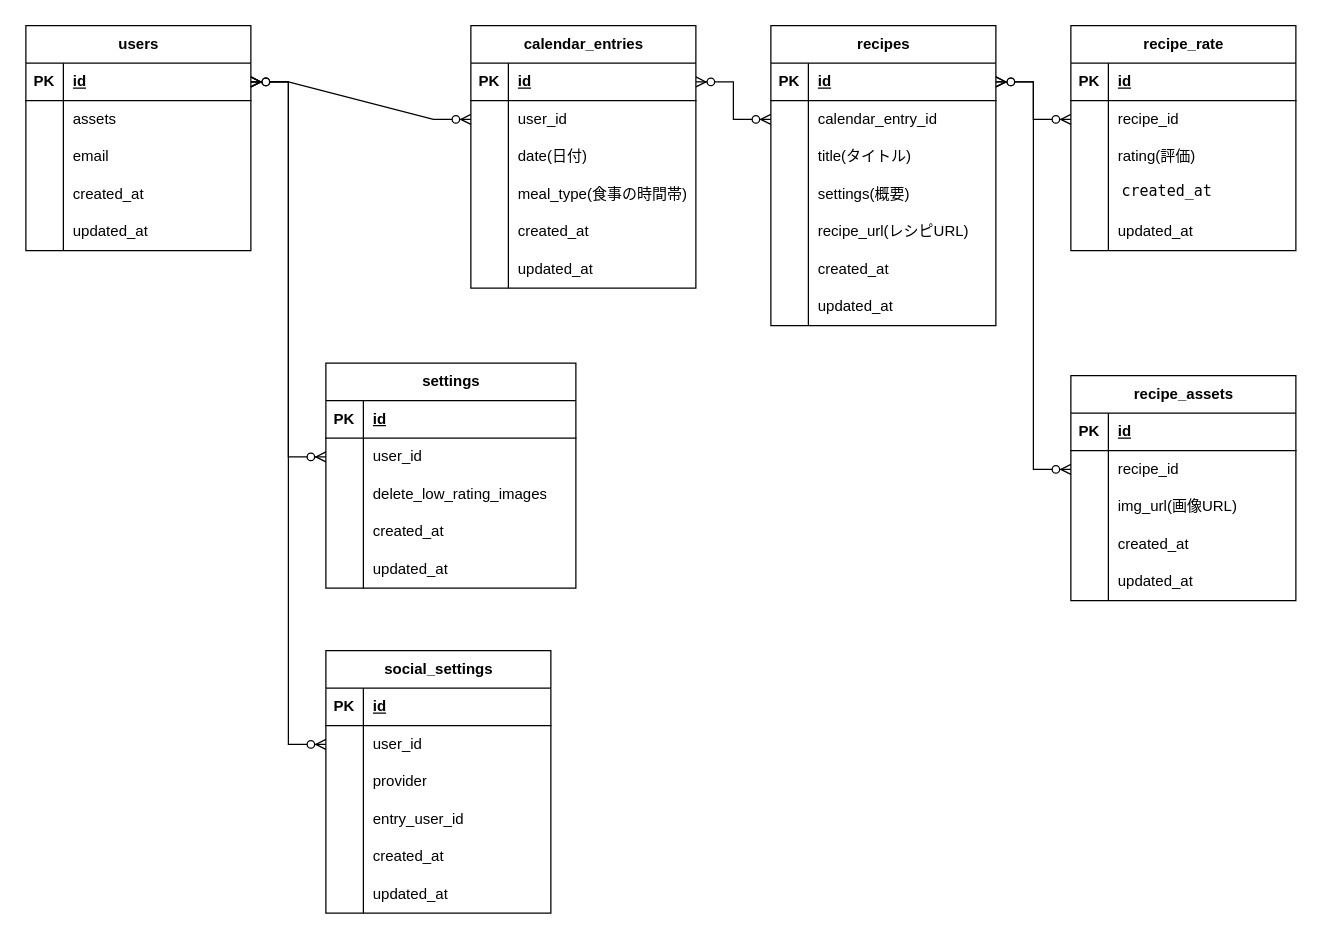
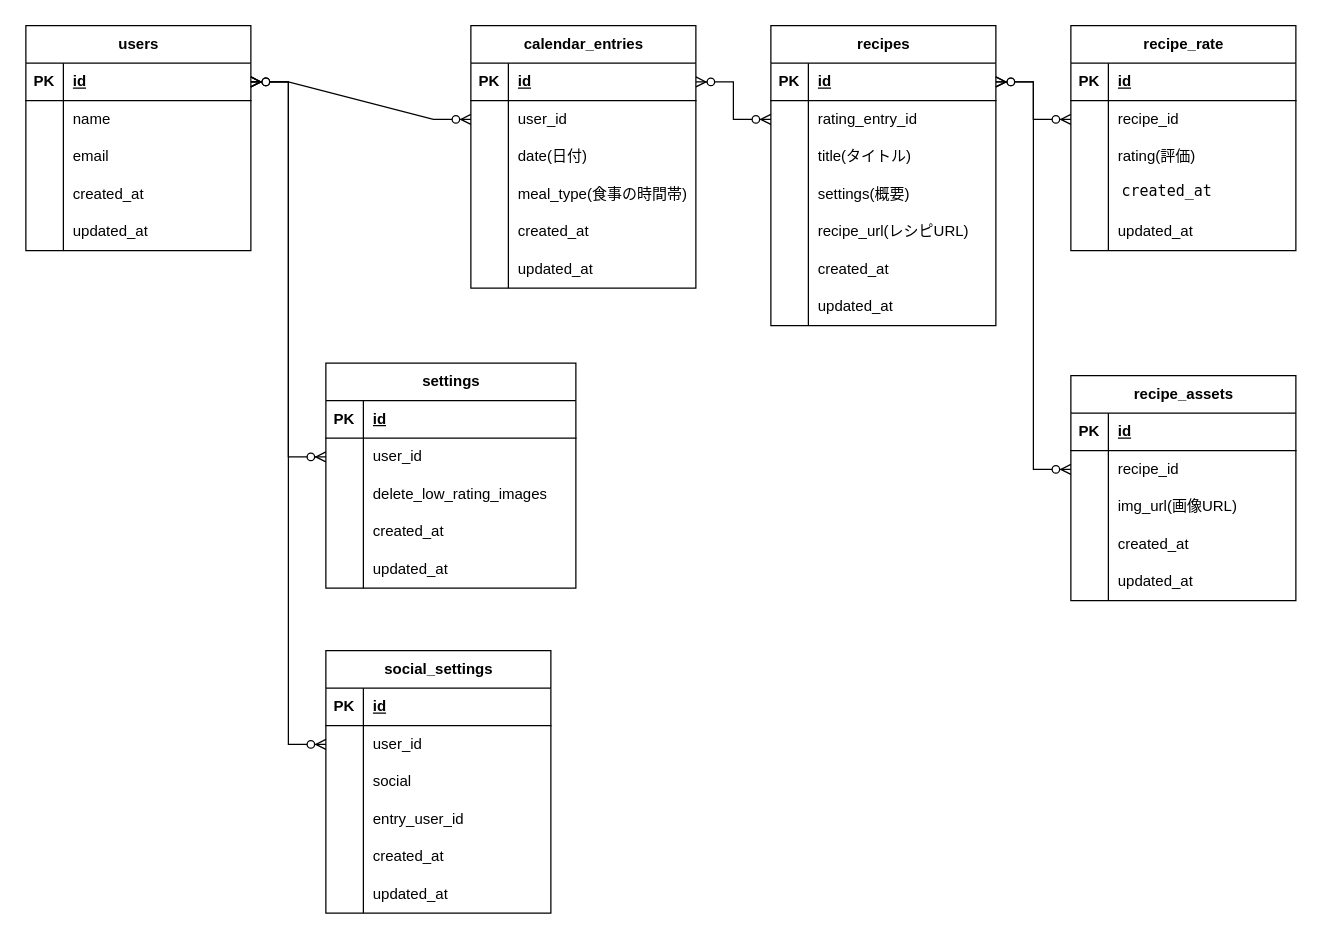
- <mxCell id="8" value="&lt;font style=&quot;vertical-align: inherit;&quot;&gt;&lt;font style=&quot;vertical-align: inherit;&quot;&gt;assets&lt;/font&gt;&lt;/font&gt;" style="shape=partialRectangle;connectable=0;fillColor=none;top=0;left=0;bottom=0;right=0;align=left;spacingLeft=6;overflow=hidden;whiteSpace=wrap;html=1;" parent="6" vertex="1"><mxGeometry x="30" width="150" height="30" as="geometry"><mxRectangle width="150" height="30" as="alternateBounds" /></mxGeometry></mxCell>
+ <mxCell id="8" value="&lt;font style=&quot;vertical-align: inherit;&quot;&gt;&lt;font style=&quot;vertical-align: inherit;&quot;&gt;name&lt;/font&gt;&lt;/font&gt;" style="shape=partialRectangle;connectable=0;fillColor=none;top=0;left=0;bottom=0;right=0;align=left;spacingLeft=6;overflow=hidden;whiteSpace=wrap;html=1;" parent="6" vertex="1"><mxGeometry x="30" width="150" height="30" as="geometry"><mxRectangle width="150" height="30" as="alternateBounds" /></mxGeometry></mxCell>
- <mxCell id="62" value="calendar_entry_id" style="shape=partialRectangle;connectable=0;fillColor=none;top=0;left=0;bottom=0;right=0;align=left;spacingLeft=6;overflow=hidden;whiteSpace=wrap;html=1;" parent="60" vertex="1"><mxGeometry x="30" width="150" height="30" as="geometry"><mxRectangle width="150" height="30" as="alternateBounds" /></mxGeometry></mxCell>
+ <mxCell id="62" value="rating_entry_id" style="shape=partialRectangle;connectable=0;fillColor=none;top=0;left=0;bottom=0;right=0;align=left;spacingLeft=6;overflow=hidden;whiteSpace=wrap;html=1;" parent="60" vertex="1"><mxGeometry x="30" width="150" height="30" as="geometry"><mxRectangle width="150" height="30" as="alternateBounds" /></mxGeometry></mxCell>
- <mxCell id="27" value="provider" style="shape=partialRectangle;connectable=0;fillColor=none;top=0;left=0;bottom=0;right=0;align=left;spacingLeft=6;overflow=hidden;whiteSpace=wrap;html=1;" parent="25" vertex="1"><mxGeometry x="30" width="150" height="30" as="geometry"><mxRectangle width="150" height="30" as="alternateBounds" /></mxGeometry></mxCell>
+ <mxCell id="27" value="social" style="shape=partialRectangle;connectable=0;fillColor=none;top=0;left=0;bottom=0;right=0;align=left;spacingLeft=6;overflow=hidden;whiteSpace=wrap;html=1;" parent="25" vertex="1"><mxGeometry x="30" width="150" height="30" as="geometry"><mxRectangle width="150" height="30" as="alternateBounds" /></mxGeometry></mxCell>
